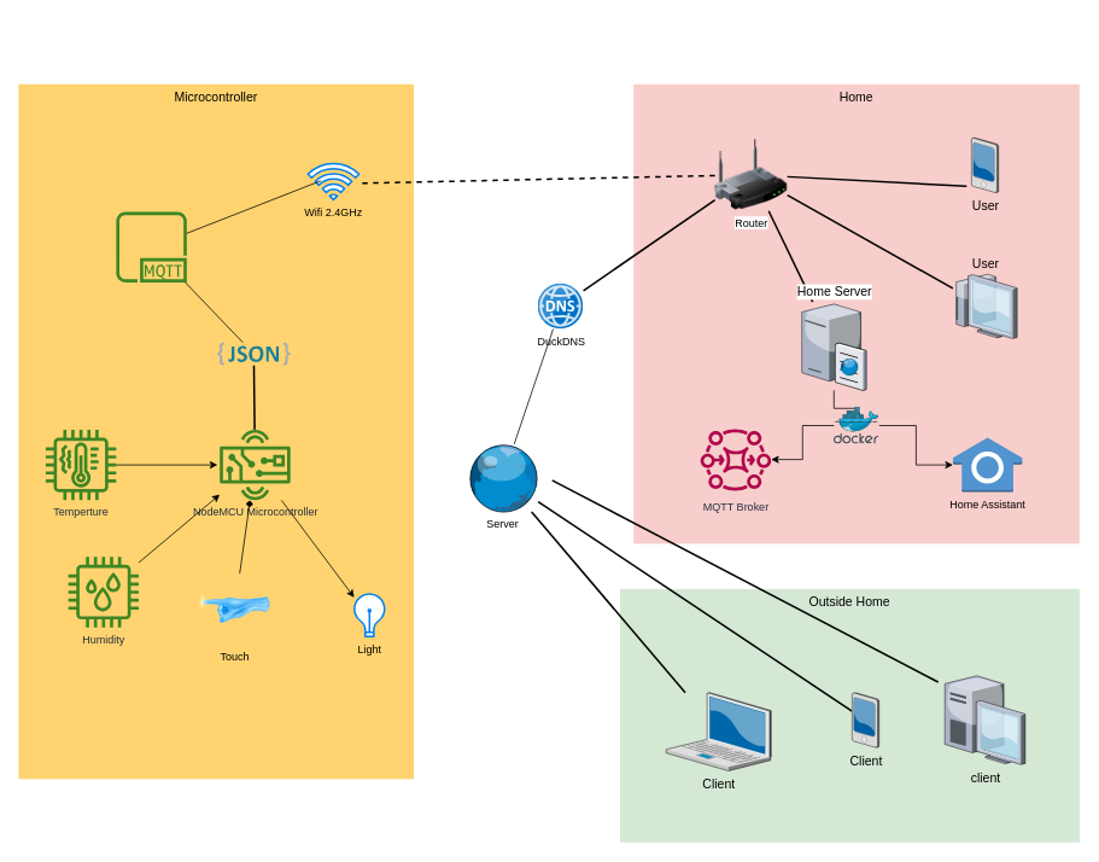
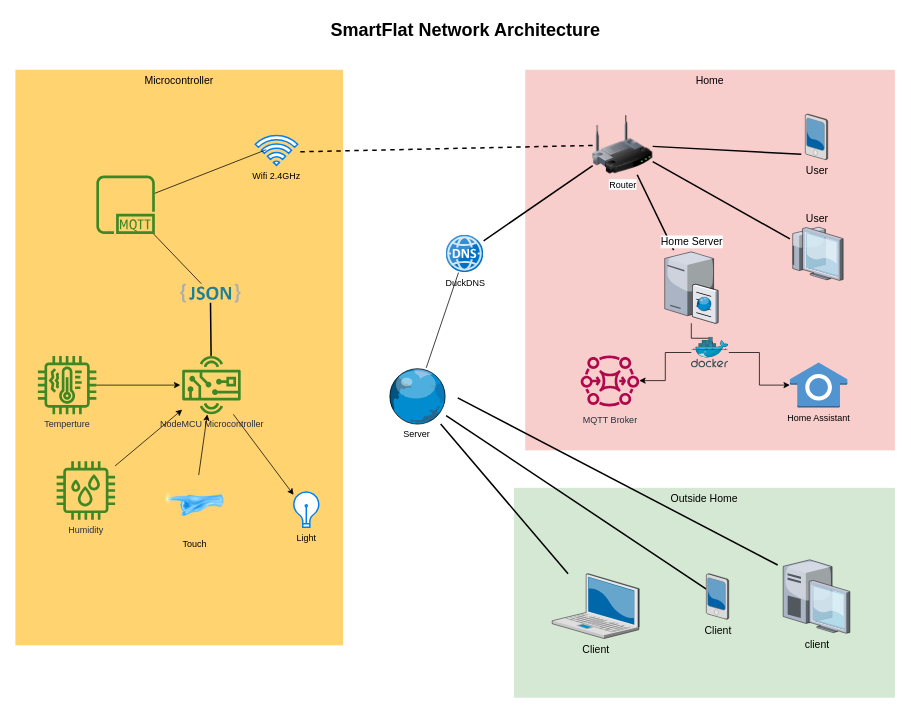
+ <mxCell id="19" value="SmartFlat Network Architecture" style="text;strokeColor=none;fillColor=none;html=1;fontSize=24;fontStyle=1;verticalAlign=middle;align=center;" parent="1" vertex="1"><mxGeometry x="189" y="20" width="861" height="40" as="geometry" /></mxCell>
- <mxCell id="35" value="" style="endArrow=diamond;html=1;rounded=0;" edge="1" parent="1" source="34" target="20"><mxGeometry width="50" height="50" relative="1" as="geometry"><mxPoint x="730" y="530" as="sourcePoint" /><mxPoint x="780" y="480" as="targetPoint" /></mxGeometry></mxCell>
+ <mxCell id="35" value="" style="endArrow=classic;html=1;rounded=0;" edge="1" parent="1" source="34" target="20"><mxGeometry width="50" height="50" relative="1" as="geometry"><mxPoint x="730" y="530" as="sourcePoint" /><mxPoint x="780" y="480" as="targetPoint" /></mxGeometry></mxCell>
